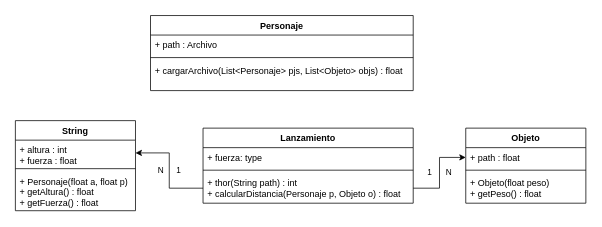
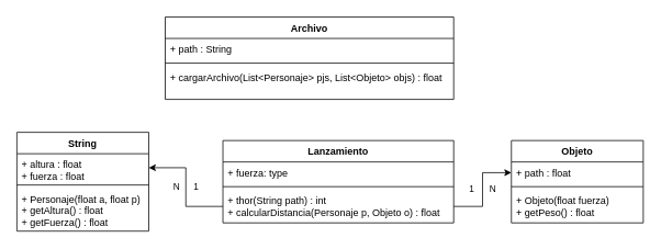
- <mxCell id="16" value="Personaje" style="swimlane;fontStyle=1;align=center;verticalAlign=top;childLayout=stackLayout;horizontal=1;startSize=26;horizontalStack=0;resizeParent=1;resizeParentMax=0;resizeLast=0;collapsible=1;marginBottom=0;" vertex="1" parent="1"><mxGeometry x="200" y="20" width="350" height="100" as="geometry" /></mxCell>
+ <mxCell id="16" value="Archivo" style="swimlane;fontStyle=1;align=center;verticalAlign=top;childLayout=stackLayout;horizontal=1;startSize=26;horizontalStack=0;resizeParent=1;resizeParentMax=0;resizeLast=0;collapsible=1;marginBottom=0;" vertex="1" parent="1"><mxGeometry x="200" y="20" width="350" height="100" as="geometry" /></mxCell>
- <mxCell id="17" value="+ path : Archivo" style="text;strokeColor=none;fillColor=none;align=left;verticalAlign=top;spacingLeft=4;spacingRight=4;overflow=hidden;rotatable=0;points=[[0,0.5],[1,0.5]];portConstraint=eastwest;" vertex="1" parent="16"><mxGeometry y="26" width="350" height="26" as="geometry" /></mxCell>
+ <mxCell id="17" value="+ path : String" style="text;strokeColor=none;fillColor=none;align=left;verticalAlign=top;spacingLeft=4;spacingRight=4;overflow=hidden;rotatable=0;points=[[0,0.5],[1,0.5]];portConstraint=eastwest;" vertex="1" parent="16"><mxGeometry y="26" width="350" height="26" as="geometry" /></mxCell>
- <mxCell id="3" value="+ altura : int&#10;+ fuerza : float&#10;" style="text;strokeColor=none;fillColor=none;align=left;verticalAlign=top;spacingLeft=4;spacingRight=4;overflow=hidden;rotatable=0;points=[[0,0.5],[1,0.5]];portConstraint=eastwest;" vertex="1" parent="2"><mxGeometry y="26" width="160" height="34" as="geometry" /></mxCell>
+ <mxCell id="3" value="+ altura : float&#10;+ fuerza : float&#10;" style="text;strokeColor=none;fillColor=none;align=left;verticalAlign=top;spacingLeft=4;spacingRight=4;overflow=hidden;rotatable=0;points=[[0,0.5],[1,0.5]];portConstraint=eastwest;" vertex="1" parent="2"><mxGeometry y="26" width="160" height="34" as="geometry" /></mxCell>
- <mxCell id="9" value="+ Objeto(float peso)&#10;+ getPeso() : float&#10;" style="text;strokeColor=none;fillColor=none;align=left;verticalAlign=top;spacingLeft=4;spacingRight=4;overflow=hidden;rotatable=0;points=[[0,0.5],[1,0.5]];portConstraint=eastwest;" vertex="1" parent="6"><mxGeometry y="60" width="160" height="40" as="geometry" /></mxCell>
+ <mxCell id="9" value="+ Objeto(float fuerza)&#10;+ getPeso() : float&#10;" style="text;strokeColor=none;fillColor=none;align=left;verticalAlign=top;spacingLeft=4;spacingRight=4;overflow=hidden;rotatable=0;points=[[0,0.5],[1,0.5]];portConstraint=eastwest;" vertex="1" parent="6"><mxGeometry y="60" width="160" height="40" as="geometry" /></mxCell>
